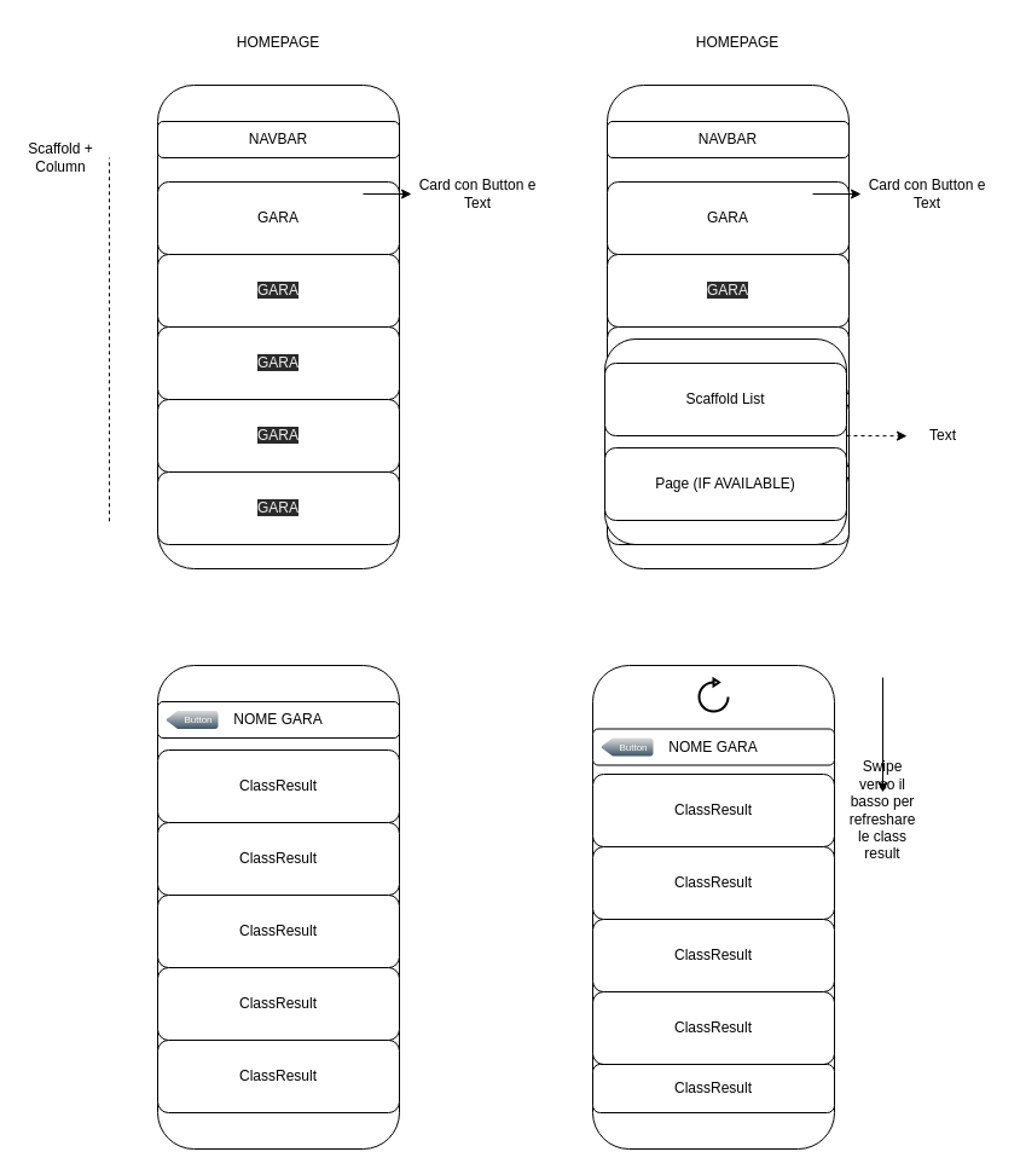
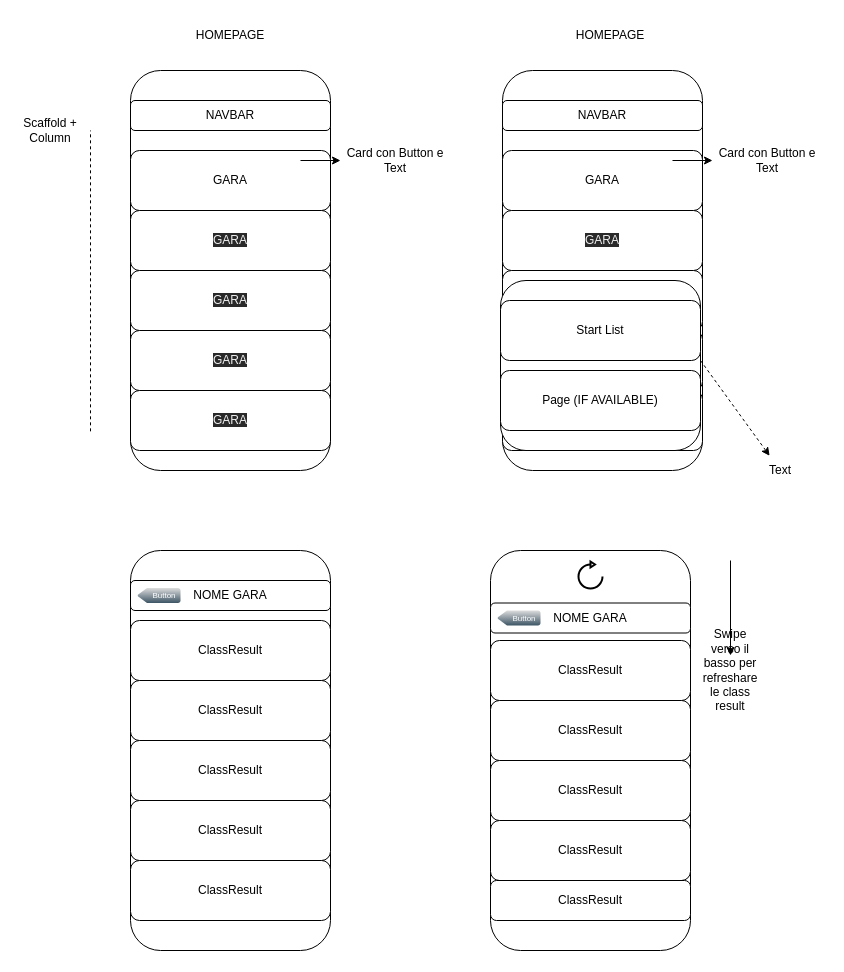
- <mxCell id="45" value="Scaffold List" style="rounded=1;whiteSpace=wrap;html=1;" vertex="1" parent="1"><mxGeometry x="500" y="300" width="200" height="60" as="geometry" /></mxCell>
+ <mxCell id="45" value="Start List" style="rounded=1;whiteSpace=wrap;html=1;" vertex="1" parent="1"><mxGeometry x="500" y="300" width="200" height="60" as="geometry" /></mxCell>
- <mxCell id="47" value="Text" style="text;html=1;strokeColor=none;fillColor=none;align=center;verticalAlign=middle;whiteSpace=wrap;rounded=0;" vertex="1" parent="1"><mxGeometry x="750" y="345.286" width="60" height="30" as="geometry" /></mxCell>
+ <mxCell id="47" value="Text" style="text;html=1;strokeColor=none;fillColor=none;align=center;verticalAlign=middle;whiteSpace=wrap;rounded=0;" vertex="1" parent="1"><mxGeometry x="750" y="455.286" width="60" height="30" as="geometry" /></mxCell>
